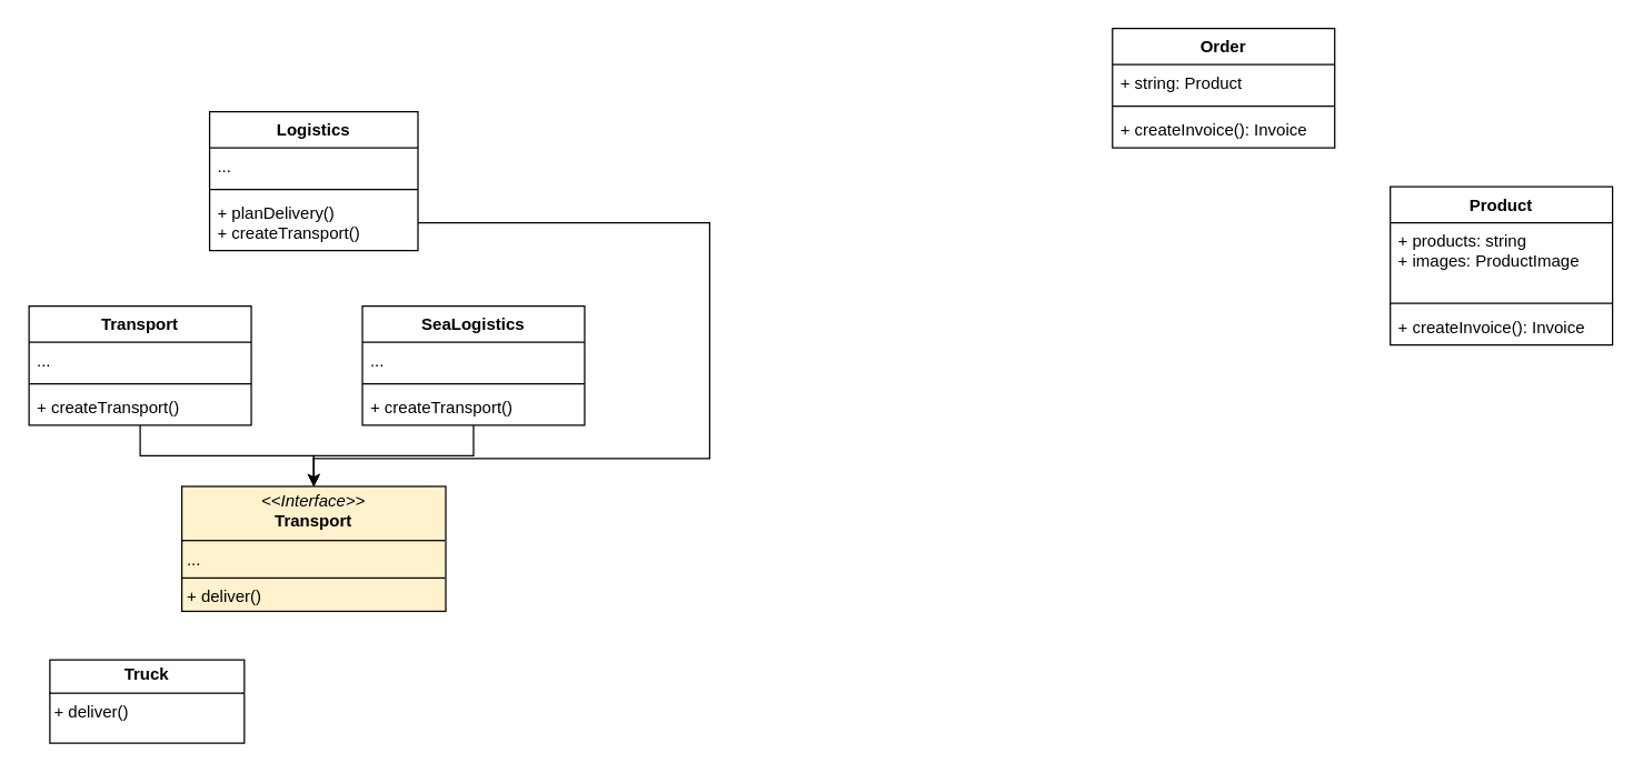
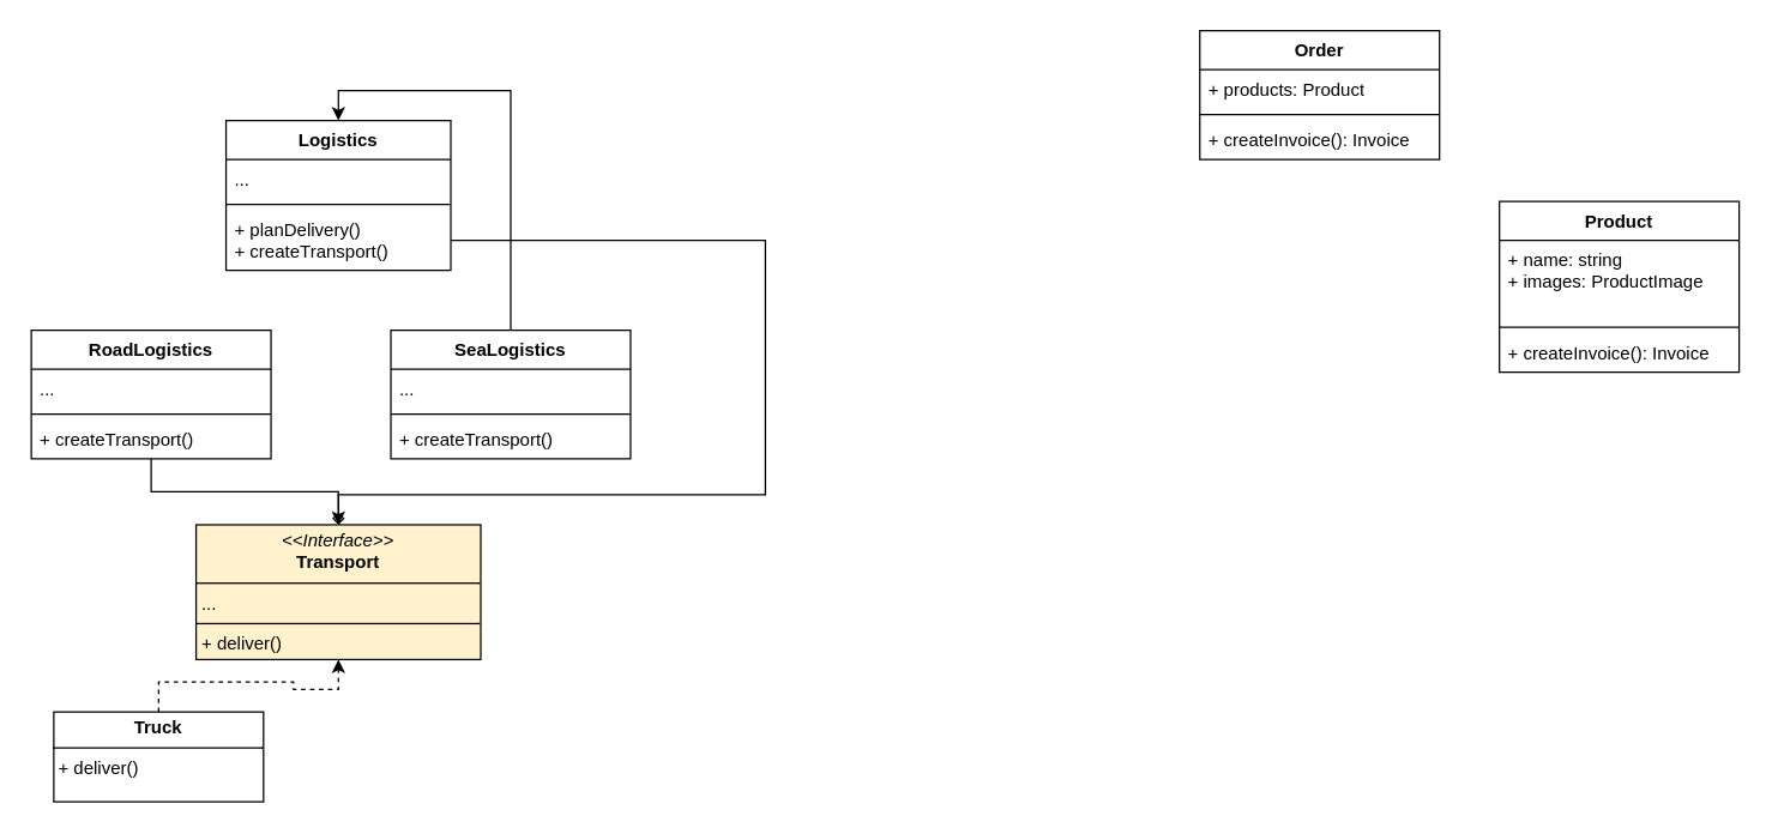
- <mxCell id="21" value="+ string: Product" style="text;strokeColor=none;fillColor=none;align=left;verticalAlign=top;spacingLeft=4;spacingRight=4;overflow=hidden;rotatable=0;points=[[0,0.5],[1,0.5]];portConstraint=eastwest;whiteSpace=wrap;html=1;" vertex="1" parent="20"><mxGeometry y="26" width="160" height="26" as="geometry" /></mxCell>
+ <mxCell id="21" value="+ products: Product" style="text;strokeColor=none;fillColor=none;align=left;verticalAlign=top;spacingLeft=4;spacingRight=4;overflow=hidden;rotatable=0;points=[[0,0.5],[1,0.5]];portConstraint=eastwest;whiteSpace=wrap;html=1;" vertex="1" parent="20"><mxGeometry y="26" width="160" height="26" as="geometry" /></mxCell>
- <mxCell id="25" value="+ products: string&lt;div&gt;+ images: ProductImage&lt;/div&gt;" style="text;strokeColor=none;fillColor=none;align=left;verticalAlign=top;spacingLeft=4;spacingRight=4;overflow=hidden;rotatable=0;points=[[0,0.5],[1,0.5]];portConstraint=eastwest;whiteSpace=wrap;html=1;" vertex="1" parent="24"><mxGeometry y="26" width="160" height="54" as="geometry" /></mxCell>
+ <mxCell id="25" value="+ name: string&lt;div&gt;+ images: ProductImage&lt;/div&gt;" style="text;strokeColor=none;fillColor=none;align=left;verticalAlign=top;spacingLeft=4;spacingRight=4;overflow=hidden;rotatable=0;points=[[0,0.5],[1,0.5]];portConstraint=eastwest;whiteSpace=wrap;html=1;" vertex="1" parent="24"><mxGeometry y="26" width="160" height="54" as="geometry" /></mxCell>
- <mxCell id="12" value="Transport" style="swimlane;fontStyle=1;align=center;verticalAlign=top;childLayout=stackLayout;horizontal=1;startSize=26;horizontalStack=0;resizeParent=1;resizeParentMax=0;resizeLast=0;collapsible=1;marginBottom=0;whiteSpace=wrap;html=1;" vertex="1" parent="1"><mxGeometry x="20" y="220" width="160" height="86" as="geometry" /></mxCell>
+ <mxCell id="12" value="RoadLogistics" style="swimlane;fontStyle=1;align=center;verticalAlign=top;childLayout=stackLayout;horizontal=1;startSize=26;horizontalStack=0;resizeParent=1;resizeParentMax=0;resizeLast=0;collapsible=1;marginBottom=0;whiteSpace=wrap;html=1;" vertex="1" parent="1"><mxGeometry x="20" y="220" width="160" height="86" as="geometry" /></mxCell>
- <mxCell id="6" style="edgeStyle=orthogonalEdgeStyle;rounded=0;orthogonalLoop=1;jettySize=auto;html=1;" edge="1" parent="1" source="7" target="16"><mxGeometry relative="1" as="geometry" /></mxCell>
+ <mxCell id="6" style="edgeStyle=orthogonalEdgeStyle;rounded=0;orthogonalLoop=1;jettySize=auto;html=1;entryX=0.5;entryY=0;entryDx=0;entryDy=0;" edge="1" parent="1" source="7" target="2"><mxGeometry relative="1" as="geometry" /></mxCell>
- <mxCell id="19" style="edgeStyle=orthogonalEdgeStyle;rounded=0;orthogonalLoop=1;jettySize=auto;html=1;entryX=0.5;entryY=0;entryDx=0;entryDy=0;endArrow=open;endFill=0;" edge="1" parent="1" source="5" target="16"><mxGeometry relative="1" as="geometry"><Array as="points"><mxPoint x="510" y="160" /><mxPoint x="510" y="330" /><mxPoint x="225" y="330" /></Array></mxGeometry></mxCell>
+ <mxCell id="19" style="edgeStyle=orthogonalEdgeStyle;rounded=0;orthogonalLoop=1;jettySize=auto;html=1;entryX=0.5;entryY=0;entryDx=0;entryDy=0;endArrow=diamond;endFill=0;" edge="1" parent="1" source="5" target="16"><mxGeometry relative="1" as="geometry"><Array as="points"><mxPoint x="510" y="160" /><mxPoint x="510" y="330" /><mxPoint x="225" y="330" /></Array></mxGeometry></mxCell>
+ <mxCell id="17" style="edgeStyle=orthogonalEdgeStyle;rounded=0;orthogonalLoop=1;jettySize=auto;html=1;entryX=0.5;entryY=1;entryDx=0;entryDy=0;dashed=1;" edge="1" parent="1" source="18" target="16"><mxGeometry relative="1" as="geometry" /></mxCell>
